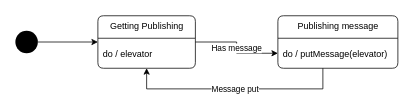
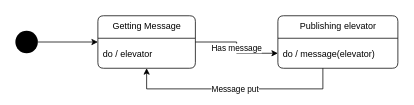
- <mxCell id="3" value="Getting Publishing" style="swimlane;fontStyle=0;align=center;verticalAlign=top;childLayout=stackLayout;horizontal=1;startSize=30;horizontalStack=0;resizeParent=1;resizeParentMax=0;resizeLast=0;collapsible=0;marginBottom=0;html=1;rounded=1;absoluteArcSize=1;arcSize=15;glass=0;backgroundOutline=0;" parent="1" vertex="1"><mxGeometry x="130" y="20.5" width="130" height="70" as="geometry" /></mxCell>
+ <mxCell id="3" value="Getting Message" style="swimlane;fontStyle=0;align=center;verticalAlign=top;childLayout=stackLayout;horizontal=1;startSize=30;horizontalStack=0;resizeParent=1;resizeParentMax=0;resizeLast=0;collapsible=0;marginBottom=0;html=1;rounded=1;absoluteArcSize=1;arcSize=15;glass=0;backgroundOutline=0;" parent="1" vertex="1"><mxGeometry x="130" y="20.5" width="130" height="70" as="geometry" /></mxCell>
- <mxCell id="7" value="Publishing message" style="swimlane;fontStyle=0;align=center;verticalAlign=top;childLayout=stackLayout;horizontal=1;startSize=30;horizontalStack=0;resizeParent=1;resizeParentMax=0;resizeLast=0;collapsible=0;marginBottom=0;html=1;rounded=1;absoluteArcSize=1;arcSize=15;glass=0;backgroundOutline=0;" parent="1" vertex="1"><mxGeometry x="370" y="20.5" width="160" height="70" as="geometry" /></mxCell>
+ <mxCell id="7" value="Publishing elevator" style="swimlane;fontStyle=0;align=center;verticalAlign=top;childLayout=stackLayout;horizontal=1;startSize=30;horizontalStack=0;resizeParent=1;resizeParentMax=0;resizeLast=0;collapsible=0;marginBottom=0;html=1;rounded=1;absoluteArcSize=1;arcSize=15;glass=0;backgroundOutline=0;" parent="1" vertex="1"><mxGeometry x="370" y="20.5" width="160" height="70" as="geometry" /></mxCell>
- <mxCell id="8" value="do / putMessage(elevator)" style="fillColor=none;strokeColor=none;align=left;verticalAlign=middle;spacingLeft=5;" parent="7" vertex="1"><mxGeometry y="30" width="160" height="40" as="geometry" /></mxCell>
+ <mxCell id="8" value="do / message(elevator)" style="fillColor=none;strokeColor=none;align=left;verticalAlign=middle;spacingLeft=5;" parent="7" vertex="1"><mxGeometry y="30" width="160" height="40" as="geometry" /></mxCell>
